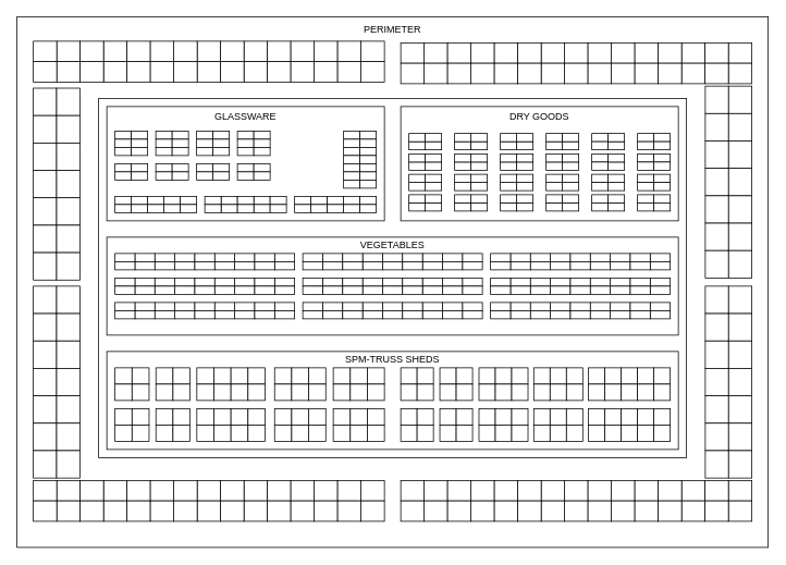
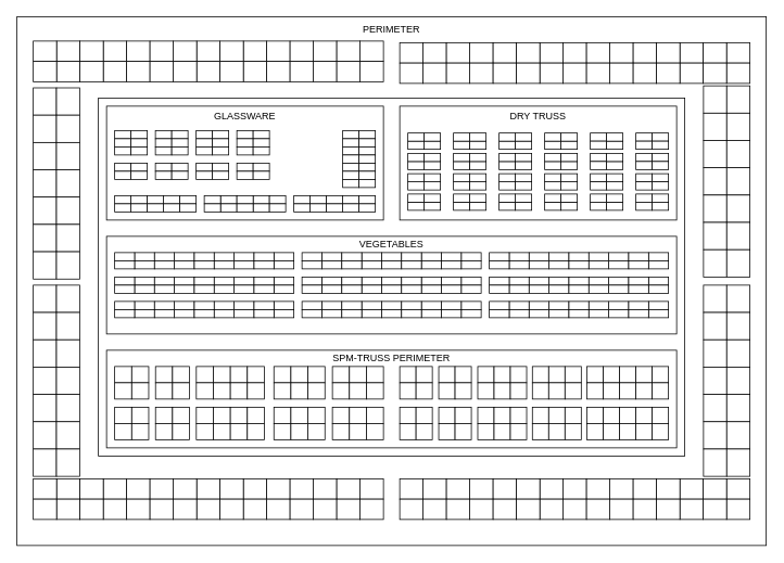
- <mxCell id="92" value="DRY GOODS&lt;br&gt;&lt;div&gt;&lt;br&gt;&lt;/div&gt;&lt;div&gt;&lt;br&gt;&lt;/div&gt;&lt;div&gt;&lt;br&gt;&lt;/div&gt;&lt;div&gt;&lt;br&gt;&lt;/div&gt;&lt;div&gt;&lt;br&gt;&lt;/div&gt;&lt;div&gt;&lt;br&gt;&lt;/div&gt;&lt;div&gt;&lt;br&gt;&lt;/div&gt;&lt;div&gt;&lt;br&gt;&lt;/div&gt;" style="rounded=0;whiteSpace=wrap;html=1;" parent="1" vertex="1"><mxGeometry x="490" y="130" width="340" height="140" as="geometry" /></mxCell>
+ <mxCell id="92" value="DRY TRUSS&lt;br&gt;&lt;div&gt;&lt;br&gt;&lt;/div&gt;&lt;div&gt;&lt;br&gt;&lt;/div&gt;&lt;div&gt;&lt;br&gt;&lt;/div&gt;&lt;div&gt;&lt;br&gt;&lt;/div&gt;&lt;div&gt;&lt;br&gt;&lt;/div&gt;&lt;div&gt;&lt;br&gt;&lt;/div&gt;&lt;div&gt;&lt;br&gt;&lt;/div&gt;&lt;div&gt;&lt;br&gt;&lt;/div&gt;" style="rounded=0;whiteSpace=wrap;html=1;" parent="1" vertex="1"><mxGeometry x="490" y="130" width="340" height="140" as="geometry" /></mxCell>
- <mxCell id="6" value="SPM-TRUSS SHEDS&lt;div&gt;&lt;br&gt;&lt;/div&gt;&lt;div&gt;&lt;br&gt;&lt;/div&gt;&lt;div&gt;&lt;br&gt;&lt;/div&gt;&lt;div&gt;&lt;br&gt;&lt;/div&gt;&lt;div&gt;&lt;br&gt;&lt;/div&gt;&lt;div&gt;&lt;br&gt;&lt;/div&gt;&lt;div&gt;&lt;br&gt;&lt;/div&gt;" style="rounded=0;whiteSpace=wrap;html=1;" parent="1" vertex="1"><mxGeometry x="130" y="430" width="700" height="120" as="geometry" /></mxCell>
+ <mxCell id="6" value="SPM-TRUSS PERIMETER&lt;div&gt;&lt;br&gt;&lt;/div&gt;&lt;div&gt;&lt;br&gt;&lt;/div&gt;&lt;div&gt;&lt;br&gt;&lt;/div&gt;&lt;div&gt;&lt;br&gt;&lt;/div&gt;&lt;div&gt;&lt;br&gt;&lt;/div&gt;&lt;div&gt;&lt;br&gt;&lt;/div&gt;&lt;div&gt;&lt;br&gt;&lt;/div&gt;" style="rounded=0;whiteSpace=wrap;html=1;" parent="1" vertex="1"><mxGeometry x="130" y="430" width="700" height="120" as="geometry" /></mxCell>
